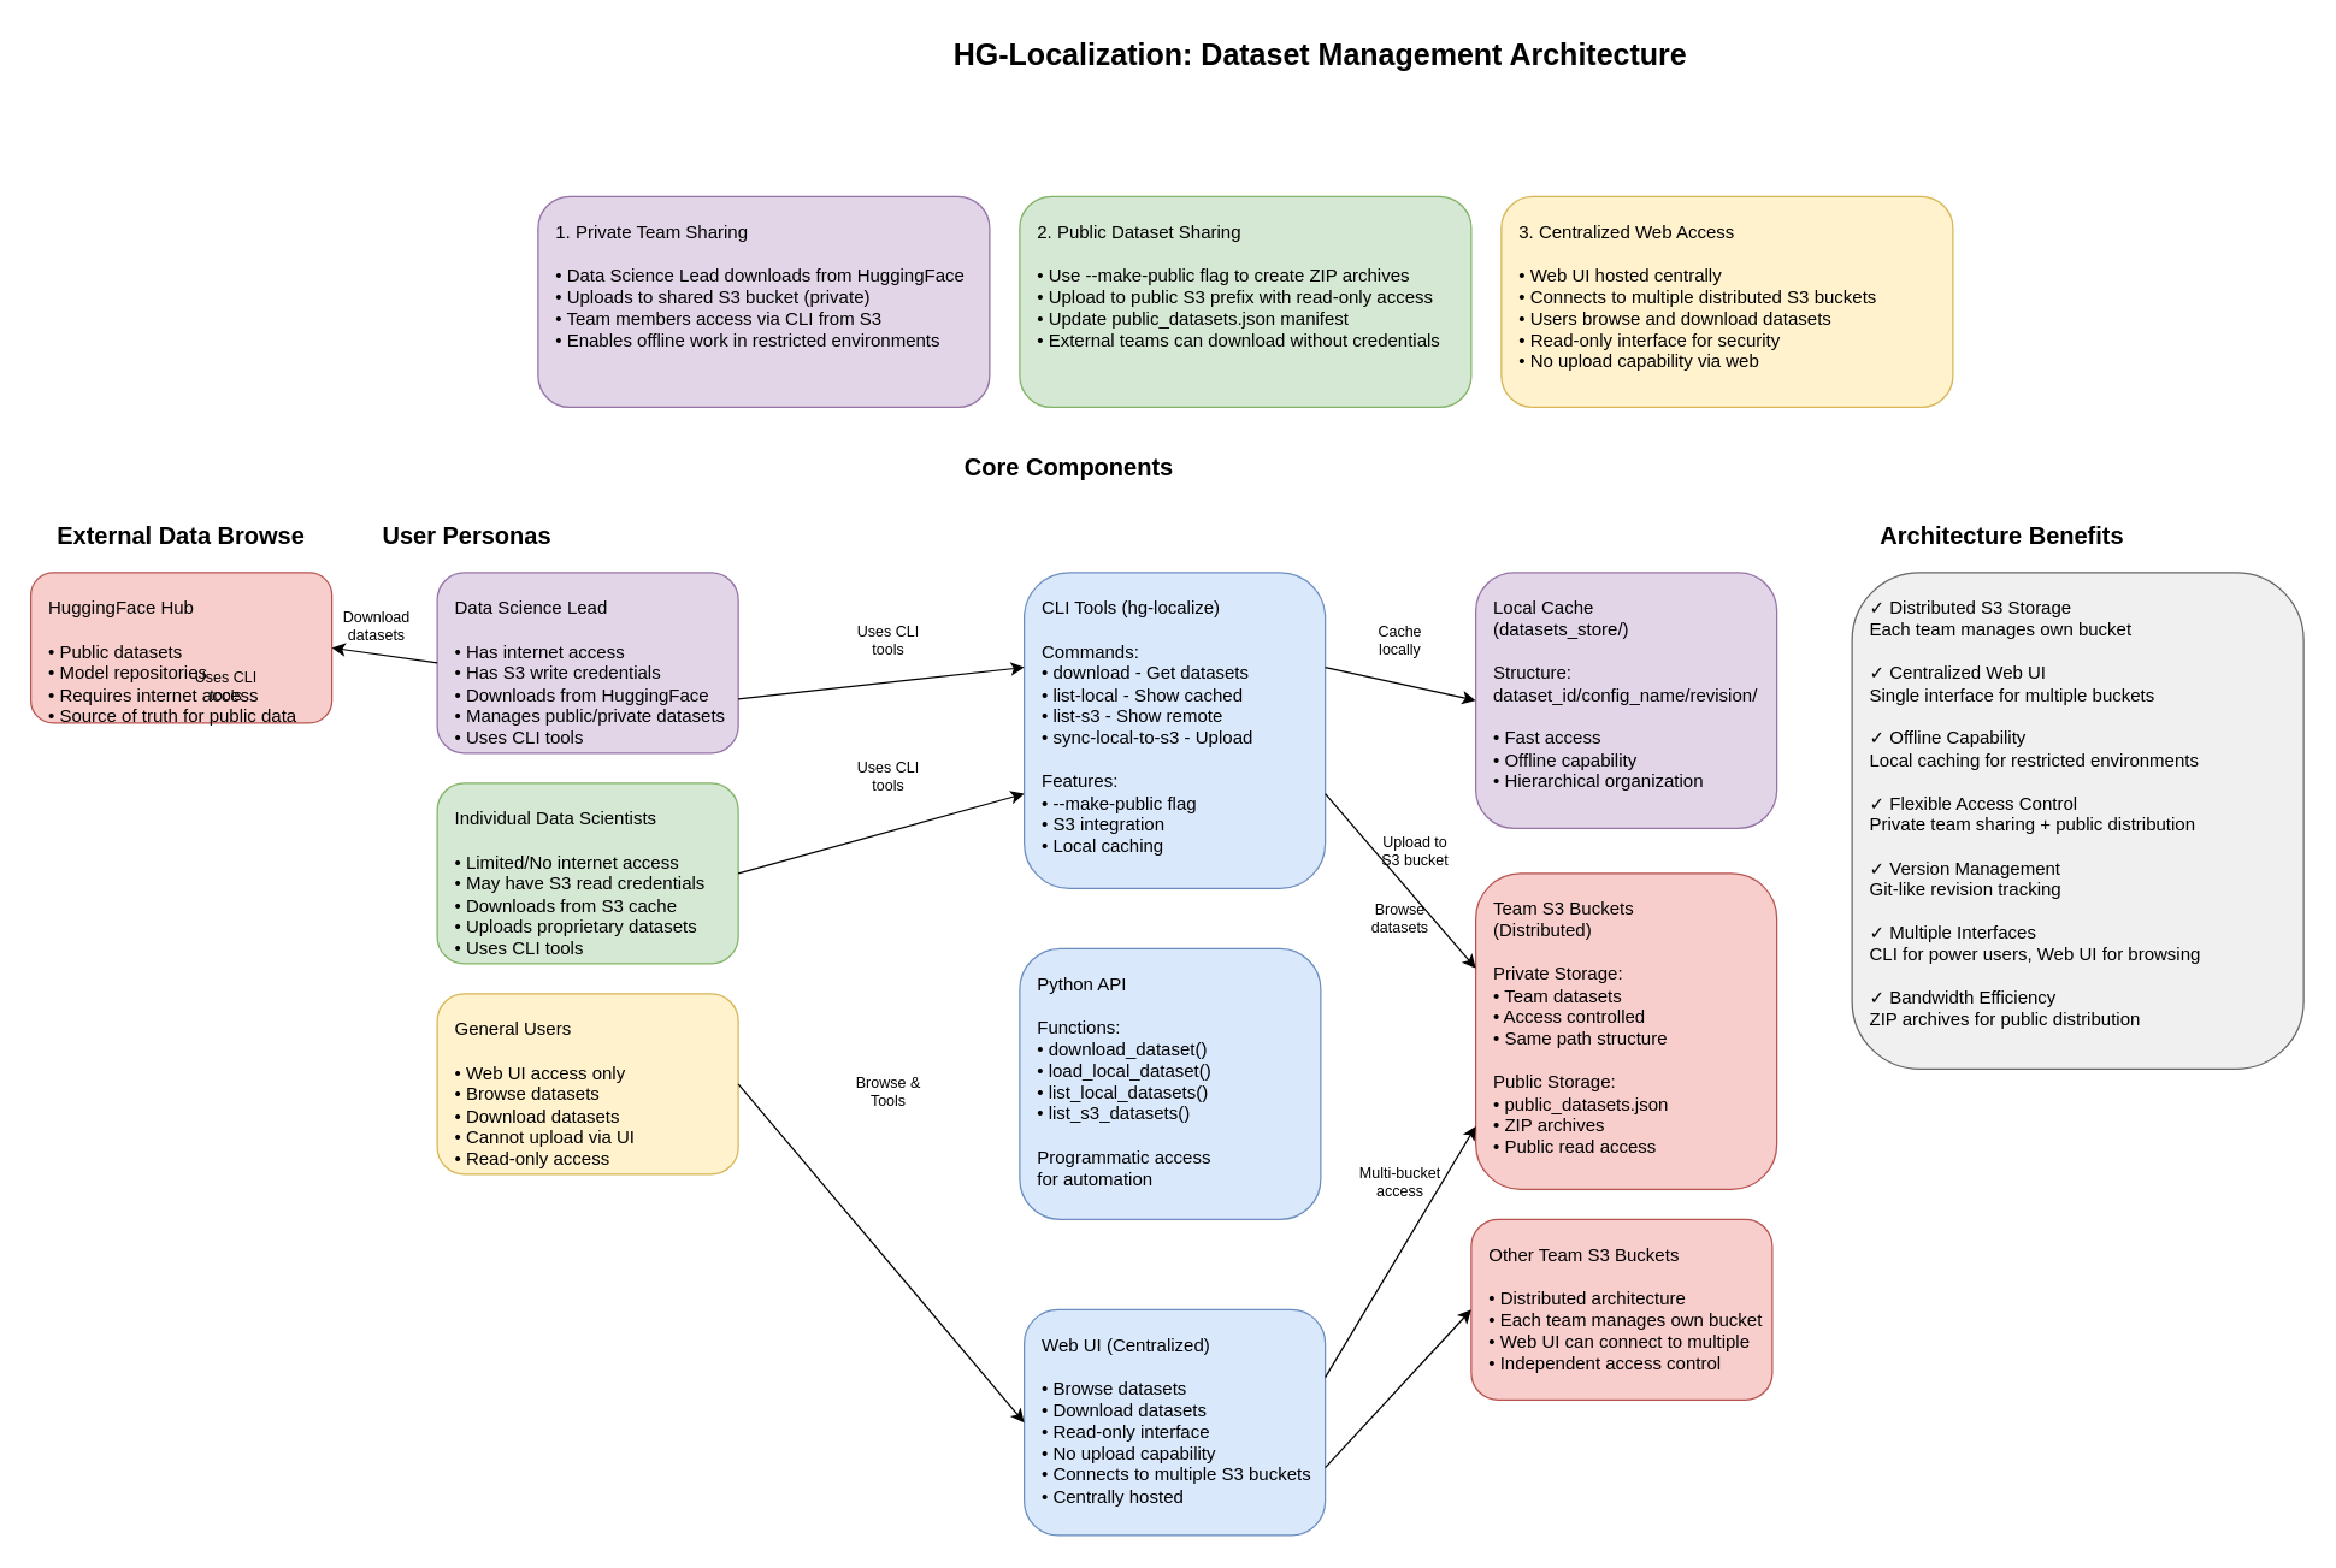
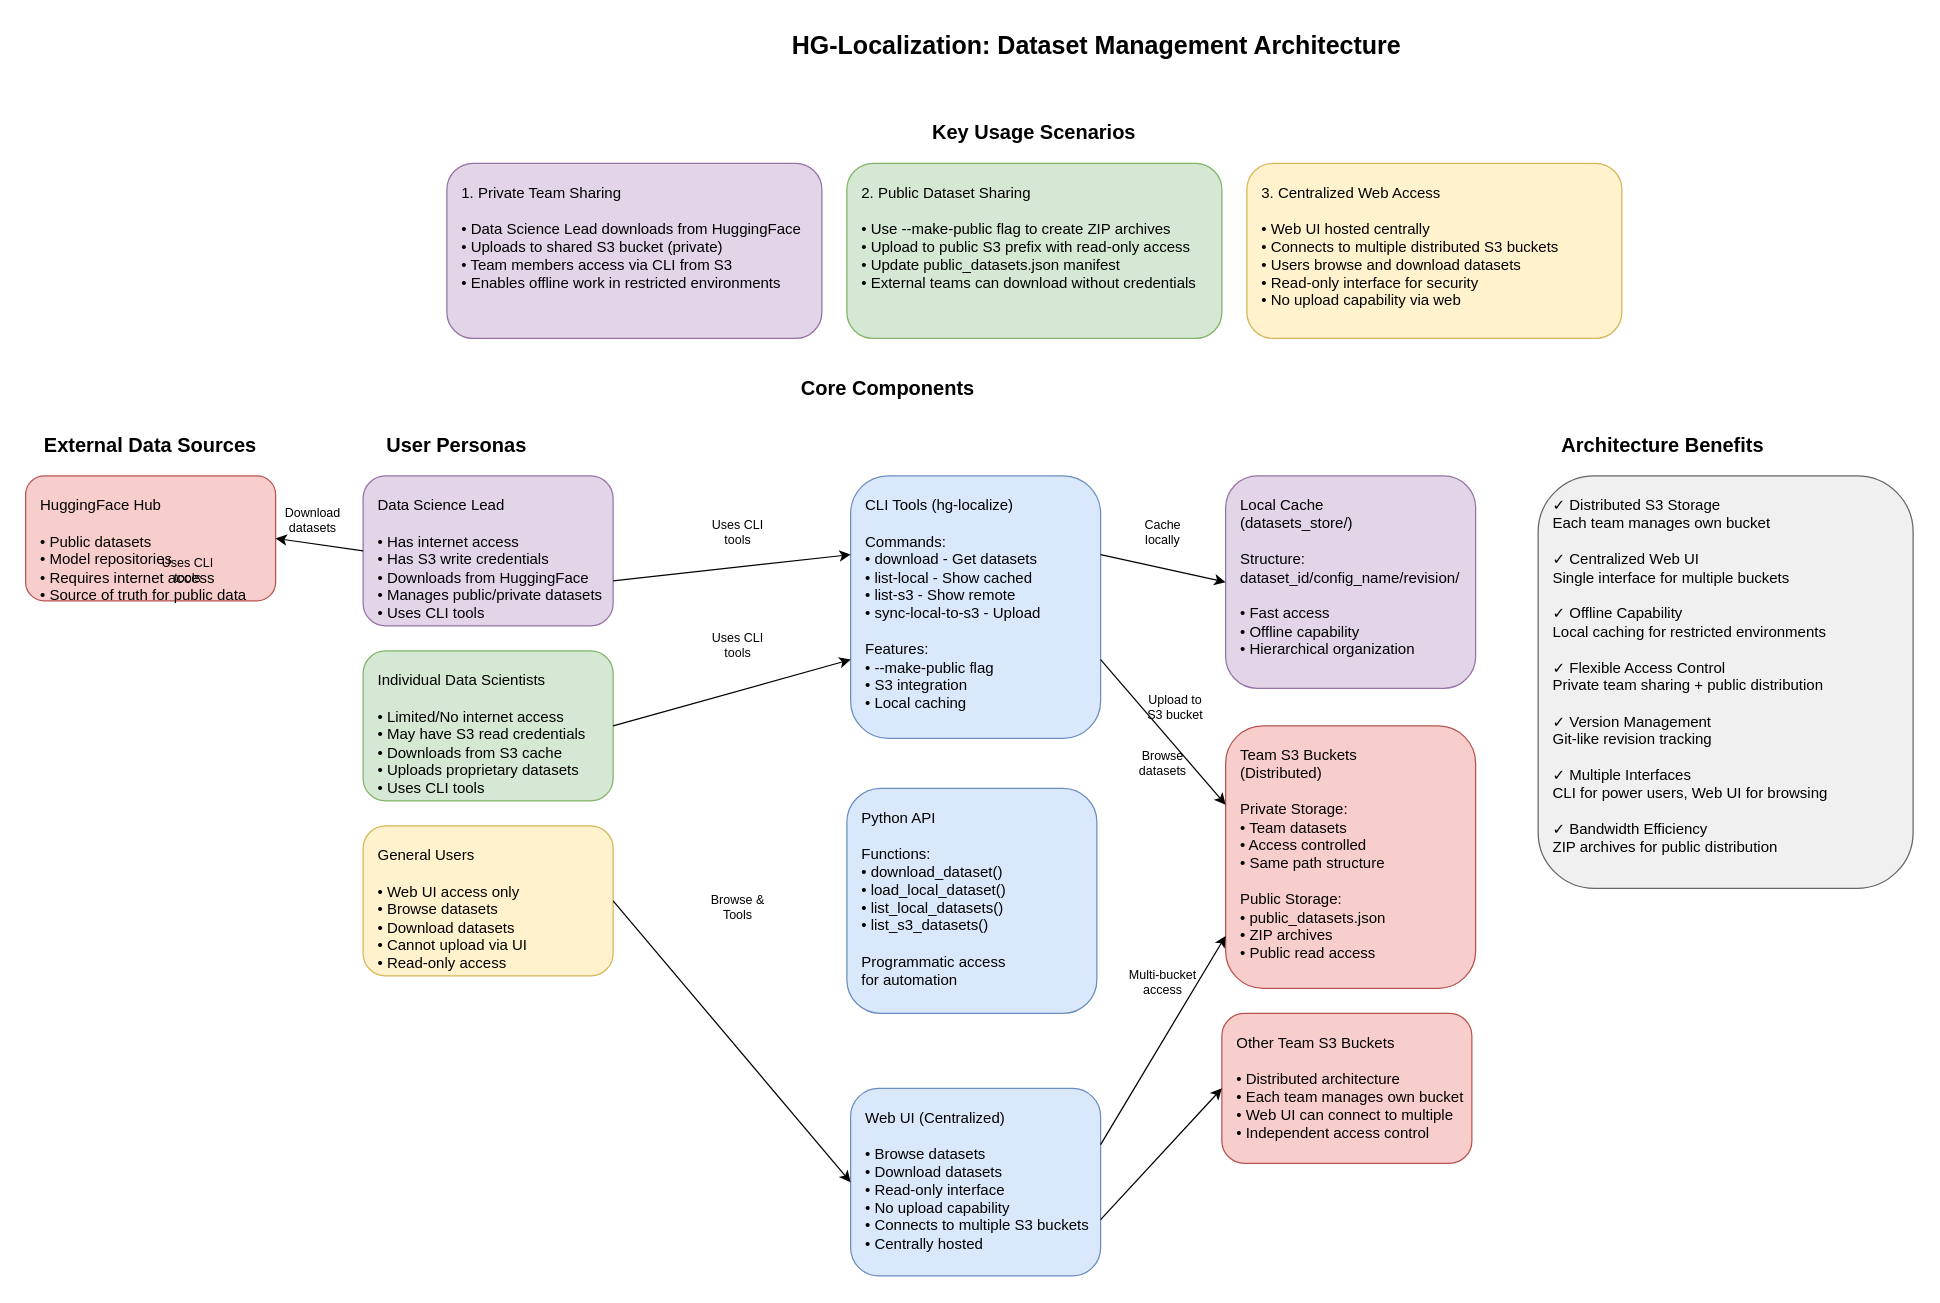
+ <mxCell id="32" value="Key Usage Scenarios" style="text;html=1;strokeColor=none;fillColor=none;align=center;verticalAlign=middle;whiteSpace=wrap;rounded=0;fontSize=16;fontStyle=1;" parent="1" vertex="1"><mxGeometry x="727" y="90" width="200" height="30" as="geometry" /></mxCell>
- <mxCell id="7" value="External Data Browse" style="text;html=1;strokeColor=none;fillColor=none;align=center;verticalAlign=middle;whiteSpace=wrap;rounded=0;fontSize=16;fontStyle=1;" parent="1" vertex="1"><mxGeometry x="20" y="340" width="200" height="30" as="geometry" /></mxCell>
+ <mxCell id="7" value="External Data Sources" style="text;html=1;strokeColor=none;fillColor=none;align=center;verticalAlign=middle;whiteSpace=wrap;rounded=0;fontSize=16;fontStyle=1;" parent="1" vertex="1"><mxGeometry x="20" y="340" width="200" height="30" as="geometry" /></mxCell>
- <mxCell id="3" value="User Personas" style="text;html=1;strokeColor=none;fillColor=none;align=center;verticalAlign=middle;whiteSpace=wrap;rounded=0;fontSize=16;fontStyle=1;" parent="1" vertex="1"><mxGeometry x="235" y="340" width="150" height="30" as="geometry" /></mxCell>
+ <mxCell id="3" value="User Personas" style="text;html=1;strokeColor=none;fillColor=none;align=center;verticalAlign=middle;whiteSpace=wrap;rounded=0;fontSize=16;fontStyle=1;" parent="1" vertex="1"><mxGeometry x="290" y="340" width="150" height="30" as="geometry" /></mxCell>
